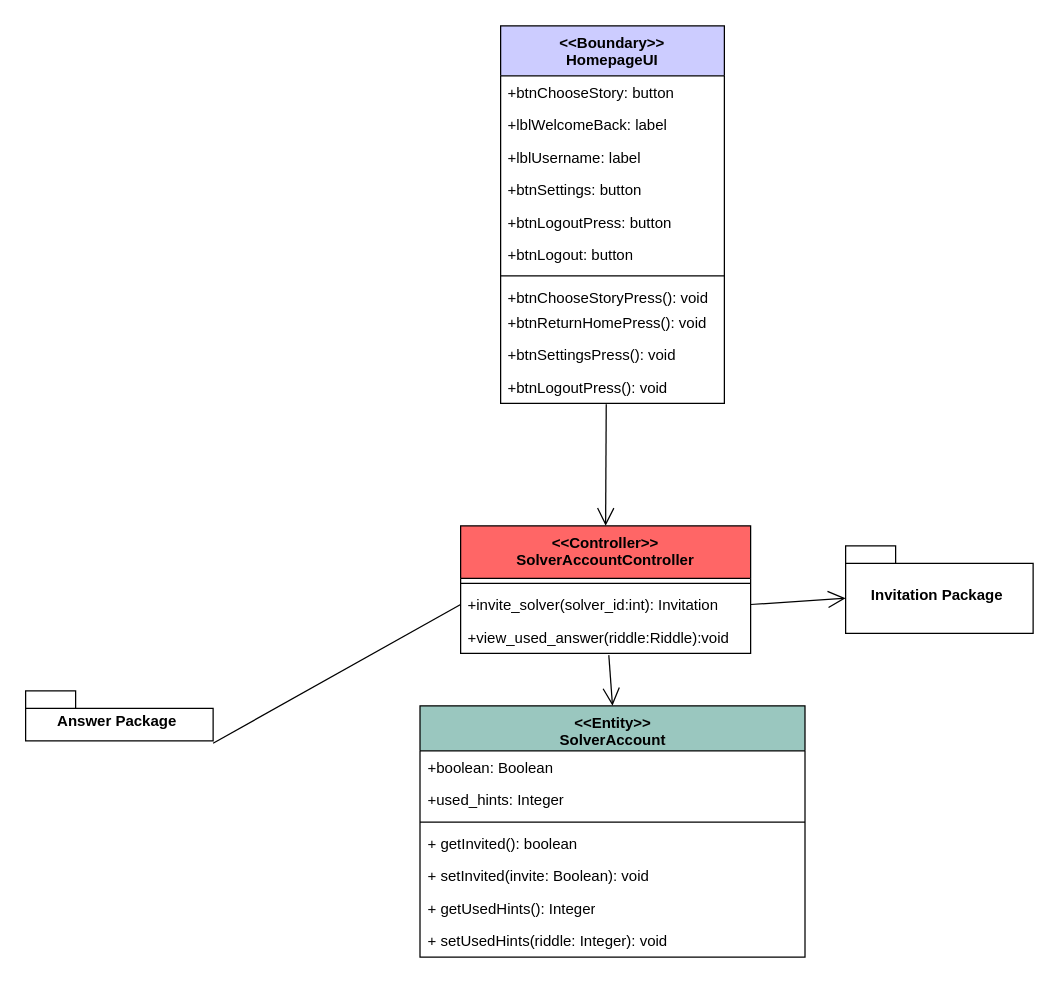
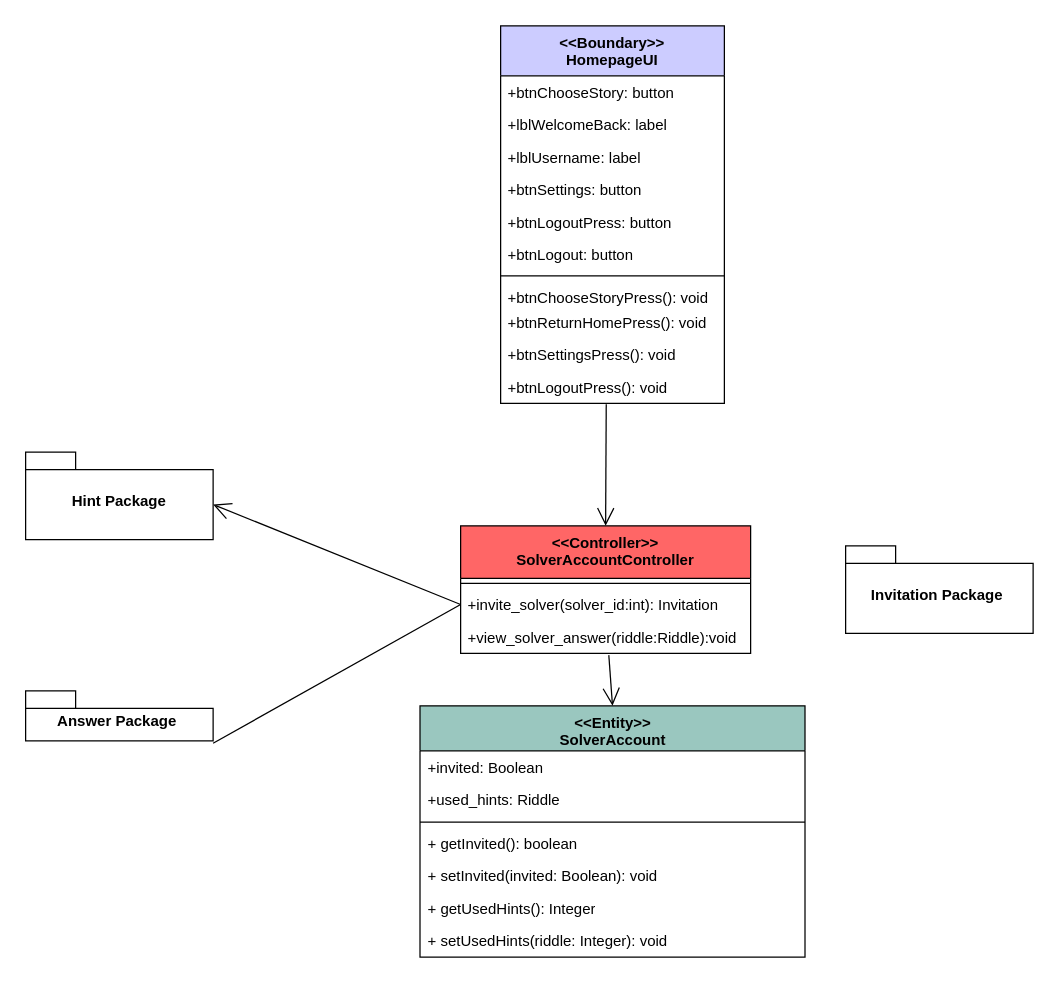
+ <mxCell id="32" value="Hint Package" style="shape=folder;fontStyle=1;spacingTop=10;tabWidth=40;tabHeight=14;tabPosition=left;html=1;whiteSpace=wrap;" vertex="1" parent="1"><mxGeometry x="20" y="361" width="150" height="70" as="geometry" /></mxCell>
+ <mxCell id="7" value="" style="endArrow=open;endFill=1;endSize=12;html=1;rounded=0;exitX=0;exitY=0.5;exitDx=0;exitDy=0;entryX=0;entryY=0;entryDx=150;entryDy=42;entryPerimeter=0;" edge="1" parent="1" source="4" target="32"><mxGeometry width="160" relative="1" as="geometry"><mxPoint x="502" y="349" as="sourcePoint" /><mxPoint x="80" y="414" as="targetPoint" /><Array as="points" /></mxGeometry></mxCell>
- <mxCell id="17" value="" style="endArrow=open;endFill=1;endSize=12;html=1;rounded=0;exitX=1;exitY=0.5;exitDx=0;exitDy=0;entryX=0;entryY=0;entryDx=0;entryDy=42;entryPerimeter=0;" edge="1" parent="1" source="4" target="30"><mxGeometry width="160" relative="1" as="geometry"><mxPoint x="650" y="384" as="sourcePoint" /><mxPoint x="700" y="483" as="targetPoint" /><Array as="points" /></mxGeometry></mxCell>
- <mxCell id="5" value="+view_used_answer(riddle:Riddle):void&lt;div&gt;&lt;br&gt;&lt;/div&gt;" style="text;strokeColor=none;fillColor=none;align=left;verticalAlign=top;spacingLeft=4;spacingRight=4;overflow=hidden;rotatable=0;points=[[0,0.5],[1,0.5]];portConstraint=eastwest;whiteSpace=wrap;html=1;" vertex="1" parent="2"><mxGeometry y="76" width="232" height="26" as="geometry" /></mxCell>
+ <mxCell id="5" value="+view_solver_answer(riddle:Riddle):void&lt;div&gt;&lt;br&gt;&lt;/div&gt;" style="text;strokeColor=none;fillColor=none;align=left;verticalAlign=top;spacingLeft=4;spacingRight=4;overflow=hidden;rotatable=0;points=[[0,0.5],[1,0.5]];portConstraint=eastwest;whiteSpace=wrap;html=1;" vertex="1" parent="2"><mxGeometry y="76" width="232" height="26" as="geometry" /></mxCell>
- <mxCell id="9" value="+boolean: Boolean" style="text;strokeColor=none;fillColor=none;align=left;verticalAlign=top;spacingLeft=4;spacingRight=4;overflow=hidden;rotatable=0;points=[[0,0.5],[1,0.5]];portConstraint=eastwest;whiteSpace=wrap;html=1;" vertex="1" parent="8"><mxGeometry y="36" width="308" height="26" as="geometry" /></mxCell>
+ <mxCell id="9" value="+invited: Boolean" style="text;strokeColor=none;fillColor=none;align=left;verticalAlign=top;spacingLeft=4;spacingRight=4;overflow=hidden;rotatable=0;points=[[0,0.5],[1,0.5]];portConstraint=eastwest;whiteSpace=wrap;html=1;" vertex="1" parent="8"><mxGeometry y="36" width="308" height="26" as="geometry" /></mxCell>
- <mxCell id="10" value="+used_hints: Integer&lt;div&gt;&lt;br&gt;&lt;/div&gt;" style="text;strokeColor=none;fillColor=none;align=left;verticalAlign=top;spacingLeft=4;spacingRight=4;overflow=hidden;rotatable=0;points=[[0,0.5],[1,0.5]];portConstraint=eastwest;whiteSpace=wrap;html=1;" vertex="1" parent="8"><mxGeometry y="62" width="308" height="27" as="geometry" /></mxCell>
+ <mxCell id="10" value="+used_hints: Riddle&lt;div&gt;&lt;br&gt;&lt;/div&gt;" style="text;strokeColor=none;fillColor=none;align=left;verticalAlign=top;spacingLeft=4;spacingRight=4;overflow=hidden;rotatable=0;points=[[0,0.5],[1,0.5]];portConstraint=eastwest;whiteSpace=wrap;html=1;" vertex="1" parent="8"><mxGeometry y="62" width="308" height="27" as="geometry" /></mxCell>
- <mxCell id="13" value="+ setInvited(invite: Boolean): void" style="text;strokeColor=none;fillColor=none;align=left;verticalAlign=top;spacingLeft=4;spacingRight=4;overflow=hidden;rotatable=0;points=[[0,0.5],[1,0.5]];portConstraint=eastwest;whiteSpace=wrap;html=1;" vertex="1" parent="8"><mxGeometry y="123" width="308" height="26" as="geometry" /></mxCell>
+ <mxCell id="13" value="+ setInvited(invited: Boolean): void" style="text;strokeColor=none;fillColor=none;align=left;verticalAlign=top;spacingLeft=4;spacingRight=4;overflow=hidden;rotatable=0;points=[[0,0.5],[1,0.5]];portConstraint=eastwest;whiteSpace=wrap;html=1;" vertex="1" parent="8"><mxGeometry y="123" width="308" height="26" as="geometry" /></mxCell>
